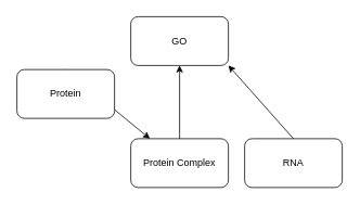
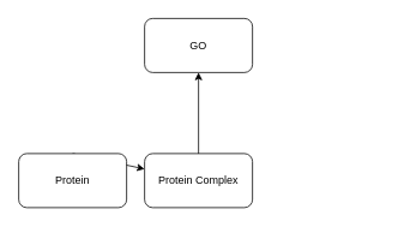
- <mxCell id="4" value="Protein" style="rounded=1;whiteSpace=wrap;html=1;" vertex="1" parent="1"><mxGeometry x="20" y="85" width="120" height="60" as="geometry" /></mxCell>
+ <mxCell id="4" value="Protein" style="rounded=1;whiteSpace=wrap;html=1;" vertex="1" parent="1"><mxGeometry x="20" y="170" width="120" height="60" as="geometry" /></mxCell>
- <mxCell id="7" style="rounded=0;orthogonalLoop=1;jettySize=auto;html=1;exitX=0.5;exitY=0;exitDx=0;exitDy=0;entryX=1;entryY=1;entryDx=0;entryDy=0;" edge="1" parent="1" source="8" target="2"><mxGeometry relative="1" as="geometry" /></mxCell>
- <mxCell id="8" value="RNA" style="rounded=1;whiteSpace=wrap;html=1;" vertex="1" parent="1"><mxGeometry x="300" y="170" width="120" height="60" as="geometry" /></mxCell>
